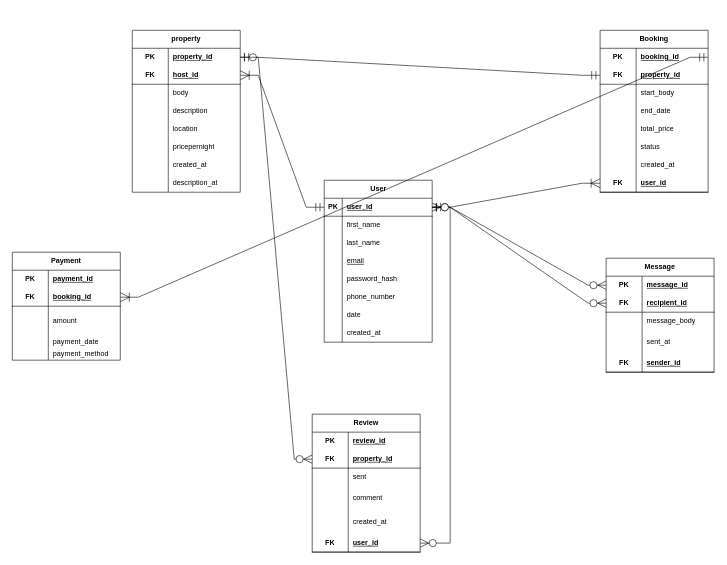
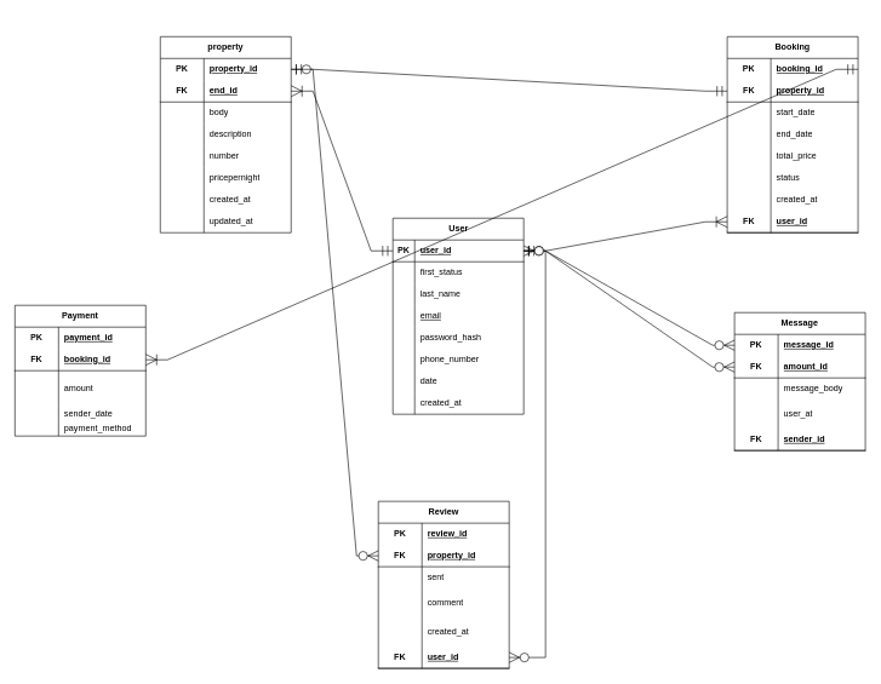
- <mxCell id="33" value="host_id" style="shape=partialRectangle;connectable=0;fillColor=none;top=0;left=0;bottom=0;right=0;align=left;spacingLeft=6;fontStyle=5;overflow=hidden;html=1;whiteSpace=wrap;" parent="31" vertex="1"><mxGeometry x="60" width="120" height="30" as="geometry"><mxRectangle width="120" height="30" as="alternateBounds" /></mxGeometry></mxCell>
+ <mxCell id="33" value="end_id" style="shape=partialRectangle;connectable=0;fillColor=none;top=0;left=0;bottom=0;right=0;align=left;spacingLeft=6;fontStyle=5;overflow=hidden;html=1;whiteSpace=wrap;" parent="31" vertex="1"><mxGeometry x="60" width="120" height="30" as="geometry"><mxRectangle width="120" height="30" as="alternateBounds" /></mxGeometry></mxCell>
- <mxCell id="96" value="start_body" style="shape=partialRectangle;connectable=0;fillColor=none;top=0;left=0;bottom=0;right=0;align=left;spacingLeft=6;overflow=hidden;html=1;whiteSpace=wrap;" parent="94" vertex="1"><mxGeometry x="60" width="120" height="30" as="geometry"><mxRectangle width="120" height="30" as="alternateBounds" /></mxGeometry></mxCell>
+ <mxCell id="96" value="start_date" style="shape=partialRectangle;connectable=0;fillColor=none;top=0;left=0;bottom=0;right=0;align=left;spacingLeft=6;overflow=hidden;html=1;whiteSpace=wrap;" parent="94" vertex="1"><mxGeometry x="60" width="120" height="30" as="geometry"><mxRectangle width="120" height="30" as="alternateBounds" /></mxGeometry></mxCell>
- <mxCell id="42" value="location" style="shape=partialRectangle;connectable=0;fillColor=none;top=0;left=0;bottom=0;right=0;align=left;spacingLeft=6;overflow=hidden;html=1;whiteSpace=wrap;" parent="40" vertex="1"><mxGeometry x="60" width="120" height="30" as="geometry"><mxRectangle width="120" height="30" as="alternateBounds" /></mxGeometry></mxCell>
+ <mxCell id="42" value="number" style="shape=partialRectangle;connectable=0;fillColor=none;top=0;left=0;bottom=0;right=0;align=left;spacingLeft=6;overflow=hidden;html=1;whiteSpace=wrap;" parent="40" vertex="1"><mxGeometry x="60" width="120" height="30" as="geometry"><mxRectangle width="120" height="30" as="alternateBounds" /></mxGeometry></mxCell>
- <mxCell id="51" value="description_at" style="shape=partialRectangle;connectable=0;fillColor=none;top=0;left=0;bottom=0;right=0;align=left;spacingLeft=6;overflow=hidden;html=1;whiteSpace=wrap;" parent="49" vertex="1"><mxGeometry x="60" width="120" height="30" as="geometry"><mxRectangle width="120" height="30" as="alternateBounds" /></mxGeometry></mxCell>
+ <mxCell id="51" value="updated_at" style="shape=partialRectangle;connectable=0;fillColor=none;top=0;left=0;bottom=0;right=0;align=left;spacingLeft=6;overflow=hidden;html=1;whiteSpace=wrap;" parent="49" vertex="1"><mxGeometry x="60" width="120" height="30" as="geometry"><mxRectangle width="120" height="30" as="alternateBounds" /></mxGeometry></mxCell>
- <mxCell id="8" value="first_name" style="shape=partialRectangle;connectable=0;fillColor=none;top=0;left=0;bottom=0;right=0;align=left;spacingLeft=6;overflow=hidden;whiteSpace=wrap;html=1;" parent="6" vertex="1"><mxGeometry x="30" width="150" height="30" as="geometry"><mxRectangle width="150" height="30" as="alternateBounds" /></mxGeometry></mxCell>
+ <mxCell id="8" value="first_status" style="shape=partialRectangle;connectable=0;fillColor=none;top=0;left=0;bottom=0;right=0;align=left;spacingLeft=6;overflow=hidden;whiteSpace=wrap;html=1;" parent="6" vertex="1"><mxGeometry x="30" width="150" height="30" as="geometry"><mxRectangle width="150" height="30" as="alternateBounds" /></mxGeometry></mxCell>
- <mxCell id="118" value="recipient_id" style="shape=partialRectangle;connectable=0;fillColor=none;top=0;left=0;bottom=0;right=0;align=left;spacingLeft=6;fontStyle=5;overflow=hidden;html=1;whiteSpace=wrap;" parent="116" vertex="1"><mxGeometry x="60" width="120" height="30" as="geometry"><mxRectangle width="120" height="30" as="alternateBounds" /></mxGeometry></mxCell>
+ <mxCell id="118" value="amount_id" style="shape=partialRectangle;connectable=0;fillColor=none;top=0;left=0;bottom=0;right=0;align=left;spacingLeft=6;fontStyle=5;overflow=hidden;html=1;whiteSpace=wrap;" parent="116" vertex="1"><mxGeometry x="60" width="120" height="30" as="geometry"><mxRectangle width="120" height="30" as="alternateBounds" /></mxGeometry></mxCell>
- <mxCell id="64" value="payment_date" style="shape=partialRectangle;connectable=0;fillColor=none;top=0;left=0;bottom=0;right=0;align=left;spacingLeft=6;overflow=hidden;html=1;whiteSpace=wrap;" parent="62" vertex="1"><mxGeometry x="60" width="120" height="20" as="geometry"><mxRectangle width="120" height="20" as="alternateBounds" /></mxGeometry></mxCell>
+ <mxCell id="64" value="sender_date" style="shape=partialRectangle;connectable=0;fillColor=none;top=0;left=0;bottom=0;right=0;align=left;spacingLeft=6;overflow=hidden;html=1;whiteSpace=wrap;" parent="62" vertex="1"><mxGeometry x="60" width="120" height="20" as="geometry"><mxRectangle width="120" height="20" as="alternateBounds" /></mxGeometry></mxCell>
- <mxCell id="124" value="sent_at" style="shape=partialRectangle;connectable=0;fillColor=none;top=0;left=0;bottom=0;right=0;align=left;spacingLeft=6;overflow=hidden;html=1;whiteSpace=wrap;" parent="122" vertex="1"><mxGeometry x="60" width="120" height="40" as="geometry"><mxRectangle width="120" height="40" as="alternateBounds" /></mxGeometry></mxCell>
+ <mxCell id="124" value="user_at" style="shape=partialRectangle;connectable=0;fillColor=none;top=0;left=0;bottom=0;right=0;align=left;spacingLeft=6;overflow=hidden;html=1;whiteSpace=wrap;" parent="122" vertex="1"><mxGeometry x="60" width="120" height="40" as="geometry"><mxRectangle width="120" height="40" as="alternateBounds" /></mxGeometry></mxCell>
